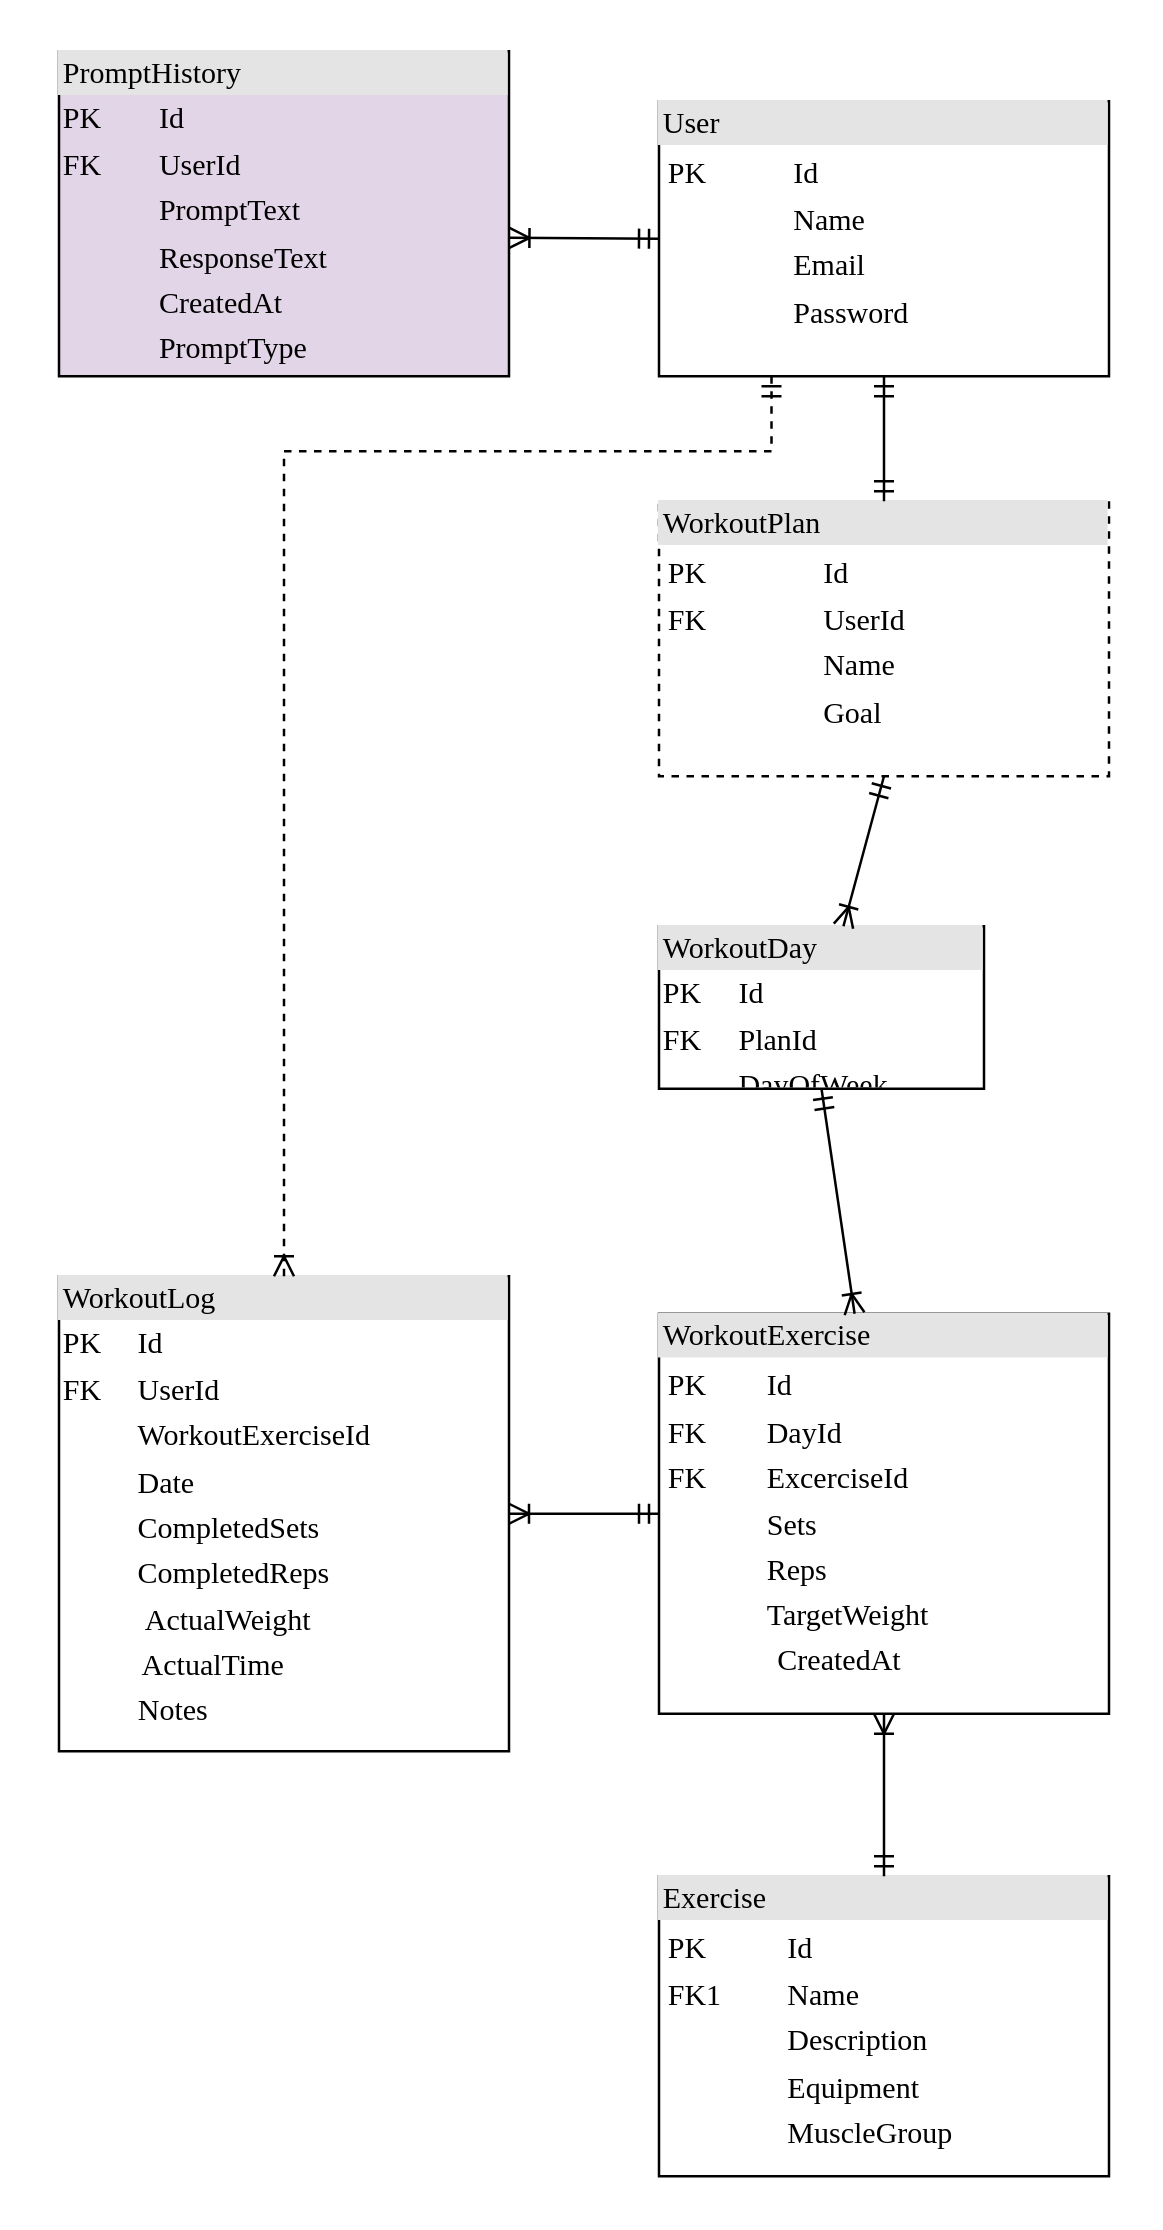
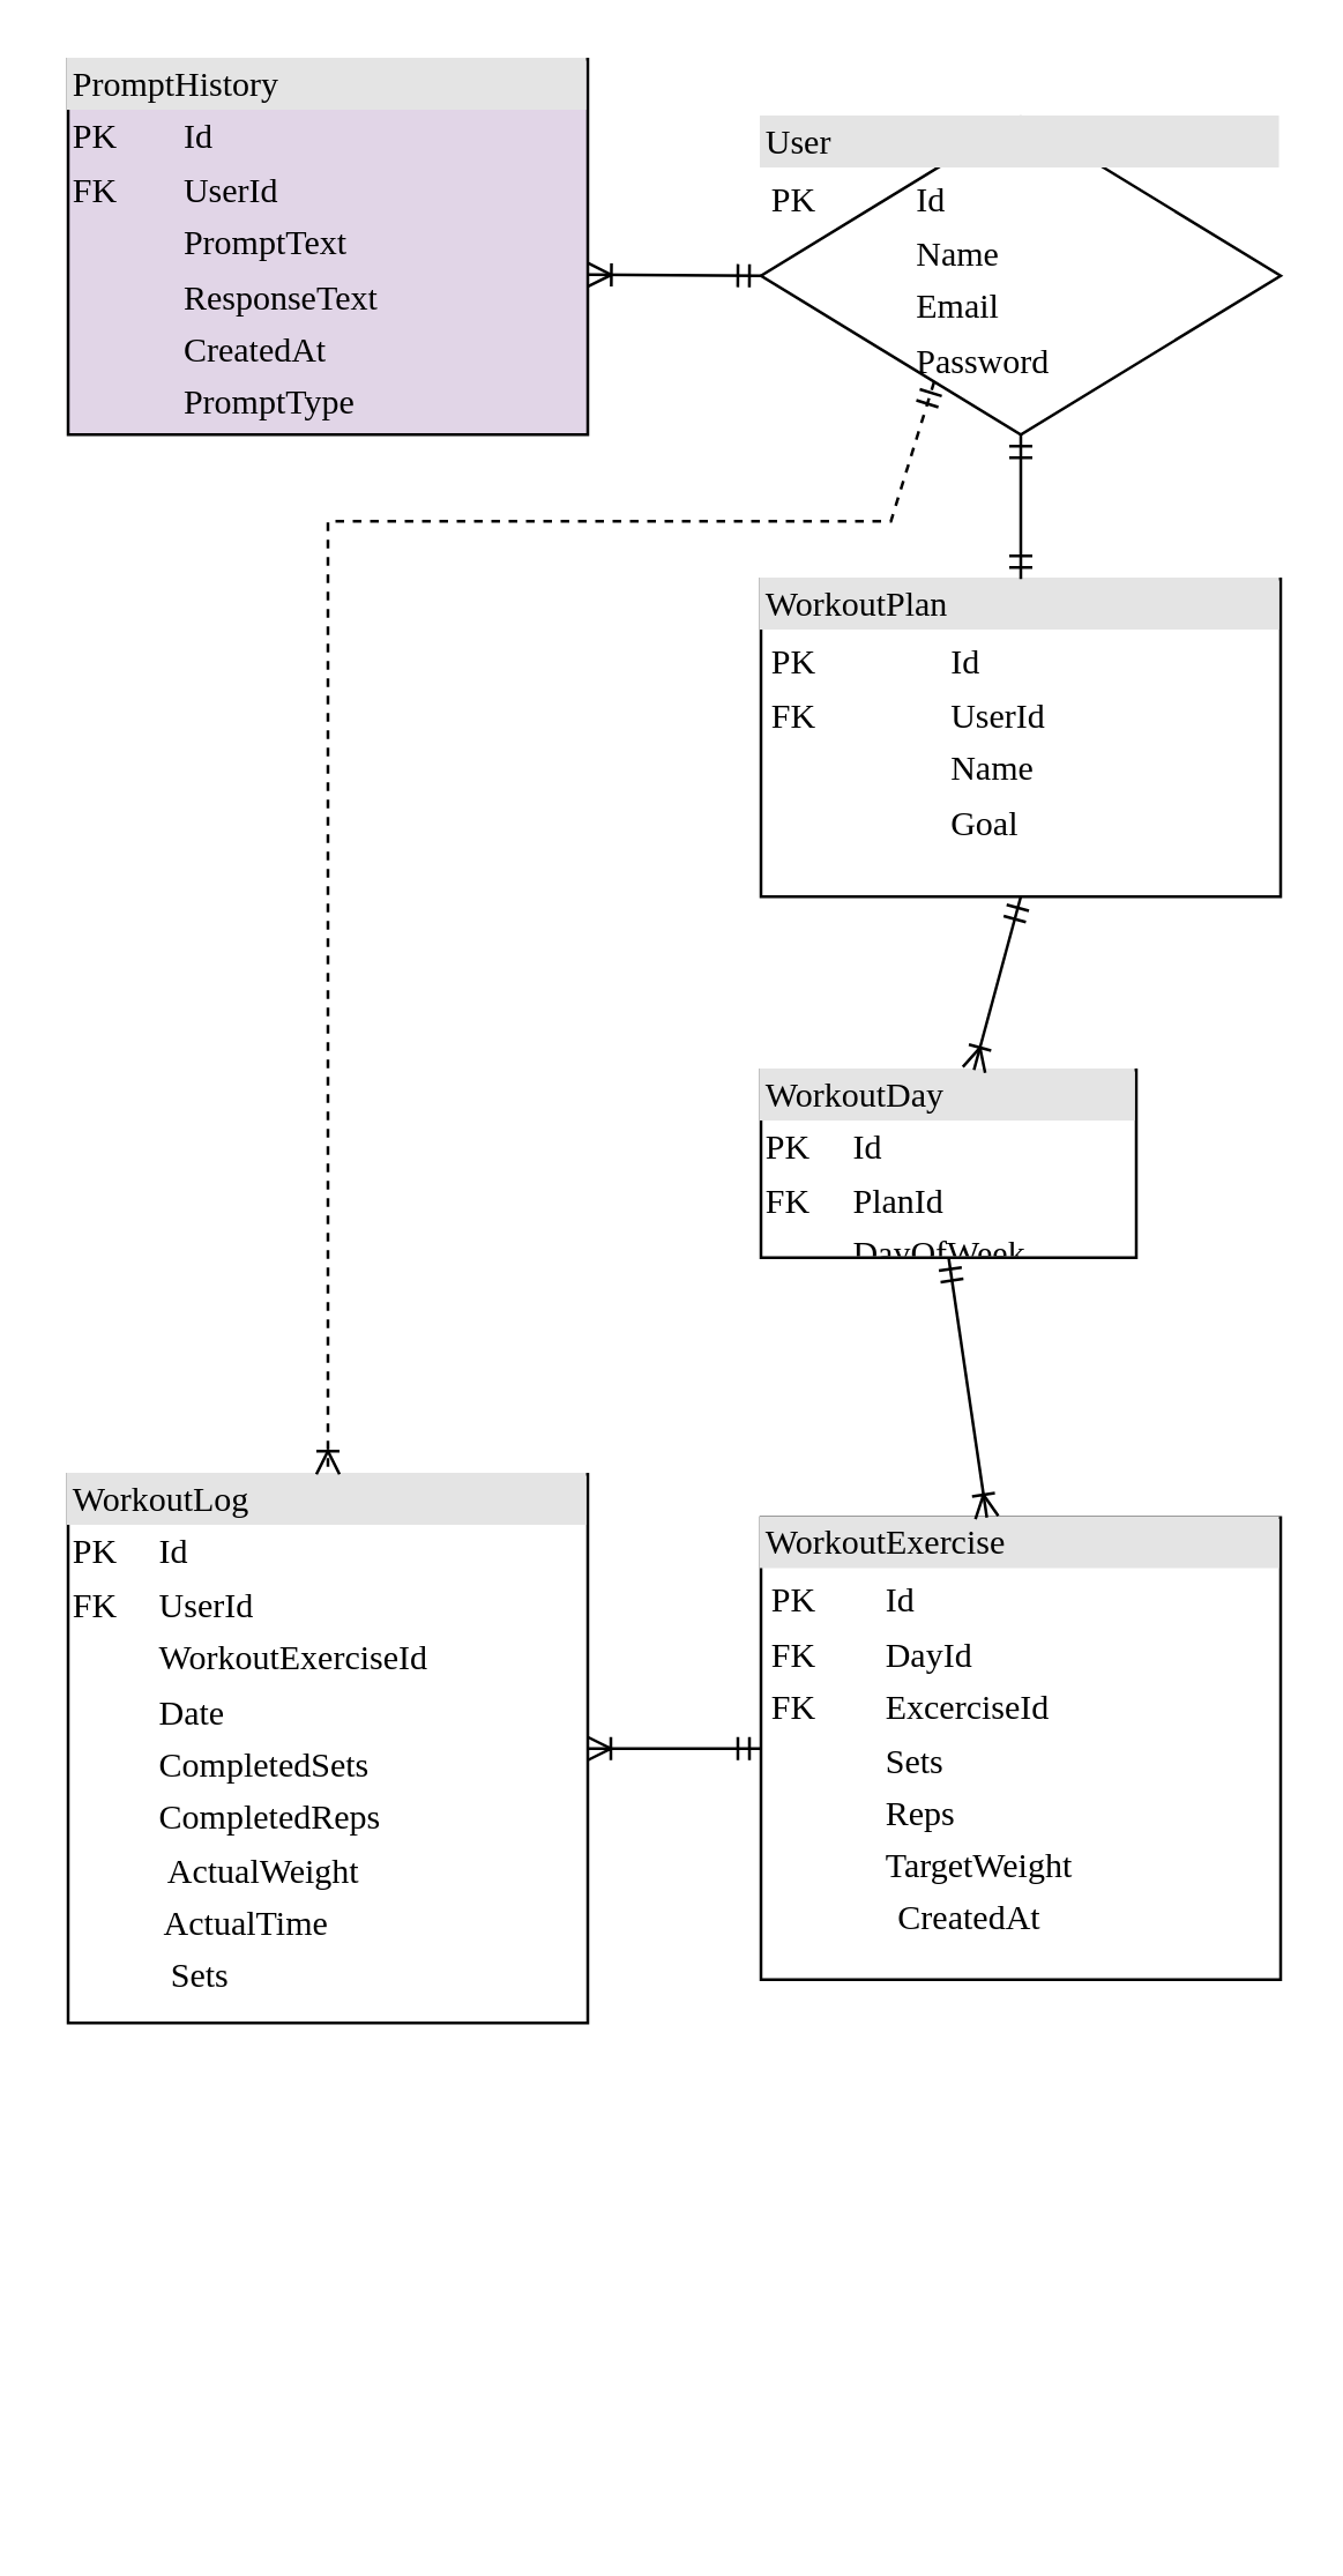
- <mxCell id="2" value="&lt;div style=&quot;box-sizing: border-box; width: 100%; background: rgb(228, 228, 228); padding: 2px;&quot;&gt;User&lt;/div&gt;&lt;table style=&quot;width:100%;font-size:1em;&quot; cellpadding=&quot;2&quot; cellspacing=&quot;0&quot;&gt;&lt;tbody&gt;&lt;tr&gt;&lt;td&gt;&lt;table style=&quot;font-size: 1em; width: 180px;&quot; cellpadding=&quot;2&quot; cellspacing=&quot;0&quot;&gt;&lt;tbody&gt;&lt;tr&gt;&lt;td&gt;PK&lt;/td&gt;&lt;td&gt;Id&lt;br&gt;&lt;/td&gt;&lt;/tr&gt;&lt;tr&gt;&lt;td&gt;&lt;/td&gt;&lt;td&gt;Name&lt;/td&gt;&lt;/tr&gt;&lt;tr&gt;&lt;td&gt;&lt;/td&gt;&lt;td&gt;Email&lt;/td&gt;&lt;/tr&gt;&lt;tr&gt;&lt;td&gt;&lt;br&gt;&lt;/td&gt;&lt;td&gt;Password&lt;br&gt;&lt;/td&gt;&lt;/tr&gt;&lt;tr&gt;&lt;td&gt;&lt;br&gt;&lt;/td&gt;&lt;td&gt;&lt;br&gt;&lt;/td&gt;&lt;/tr&gt;&lt;/tbody&gt;&lt;/table&gt;&lt;/td&gt;&lt;td&gt;&lt;/td&gt;&lt;/tr&gt;&lt;tr&gt;&lt;td&gt;&lt;/td&gt;&lt;td&gt;&lt;br&gt;&lt;br&gt;&lt;/td&gt;&lt;/tr&gt;&lt;/tbody&gt;&lt;/table&gt;" style="verticalAlign=top;align=left;overflow=fill;html=1;rounded=0;shadow=0;comic=0;labelBackgroundColor=none;strokeWidth=1;fontFamily=Verdana;fontSize=12" parent="1" vertex="1"><mxGeometry x="263" y="40" width="180" height="110" as="geometry" /></mxCell>
+ <mxCell id="2" value="&lt;div style=&quot;box-sizing: border-box; width: 100%; background: rgb(228, 228, 228); padding: 2px;&quot;&gt;User&lt;/div&gt;&lt;table style=&quot;width:100%;font-size:1em;&quot; cellpadding=&quot;2&quot; cellspacing=&quot;0&quot;&gt;&lt;tbody&gt;&lt;tr&gt;&lt;td&gt;&lt;table style=&quot;font-size: 1em; width: 180px;&quot; cellpadding=&quot;2&quot; cellspacing=&quot;0&quot;&gt;&lt;tbody&gt;&lt;tr&gt;&lt;td&gt;PK&lt;/td&gt;&lt;td&gt;Id&lt;br&gt;&lt;/td&gt;&lt;/tr&gt;&lt;tr&gt;&lt;td&gt;&lt;/td&gt;&lt;td&gt;Name&lt;/td&gt;&lt;/tr&gt;&lt;tr&gt;&lt;td&gt;&lt;/td&gt;&lt;td&gt;Email&lt;/td&gt;&lt;/tr&gt;&lt;tr&gt;&lt;td&gt;&lt;br&gt;&lt;/td&gt;&lt;td&gt;Password&lt;br&gt;&lt;/td&gt;&lt;/tr&gt;&lt;tr&gt;&lt;td&gt;&lt;br&gt;&lt;/td&gt;&lt;td&gt;&lt;br&gt;&lt;/td&gt;&lt;/tr&gt;&lt;/tbody&gt;&lt;/table&gt;&lt;/td&gt;&lt;td&gt;&lt;/td&gt;&lt;/tr&gt;&lt;tr&gt;&lt;td&gt;&lt;/td&gt;&lt;td&gt;&lt;br&gt;&lt;br&gt;&lt;/td&gt;&lt;/tr&gt;&lt;/tbody&gt;&lt;/table&gt;" style="rhombus;verticalAlign=top;align=left;overflow=fill;html=1;shadow=0;comic=0;labelBackgroundColor=none;strokeWidth=1;fontFamily=Verdana;fontSize=12;" parent="1" vertex="1"><mxGeometry x="263" y="40" width="180" height="110" as="geometry" /></mxCell>
- <mxCell id="6" value="&lt;div style=&quot;box-sizing: border-box; width: 100%; background: rgb(228, 228, 228); padding: 2px;&quot;&gt;WorkoutPlan&lt;/div&gt;&lt;table style=&quot;font-size: 1em; width: 188px;&quot; cellpadding=&quot;2&quot; cellspacing=&quot;0&quot;&gt;&lt;tbody&gt;&lt;tr&gt;&lt;td&gt;&lt;table style=&quot;font-size: 1em; width: 180px;&quot; cellpadding=&quot;2&quot; cellspacing=&quot;0&quot;&gt;&lt;tbody&gt;&lt;tr&gt;&lt;td&gt;PK&lt;/td&gt;&lt;td&gt;Id&lt;br&gt;&lt;/td&gt;&lt;/tr&gt;&lt;tr&gt;&lt;td&gt;FK&lt;/td&gt;&lt;td&gt;UserId&lt;/td&gt;&lt;/tr&gt;&lt;tr&gt;&lt;td&gt;&lt;/td&gt;&lt;td&gt;Name&lt;/td&gt;&lt;/tr&gt;&lt;tr&gt;&lt;td&gt;&lt;br&gt;&lt;/td&gt;&lt;td&gt;Goal&lt;/td&gt;&lt;/tr&gt;&lt;/tbody&gt;&lt;/table&gt;&lt;/td&gt;&lt;/tr&gt;&lt;/tbody&gt;&lt;/table&gt;" style="verticalAlign=top;align=left;overflow=fill;html=1;rounded=0;shadow=0;comic=0;labelBackgroundColor=none;strokeWidth=1;fontFamily=Verdana;fontSize=12;dashed=1;" parent="1" vertex="1"><mxGeometry x="263" y="200" width="180" height="110" as="geometry" /></mxCell>
+ <mxCell id="6" value="&lt;div style=&quot;box-sizing: border-box; width: 100%; background: rgb(228, 228, 228); padding: 2px;&quot;&gt;WorkoutPlan&lt;/div&gt;&lt;table style=&quot;font-size: 1em; width: 188px;&quot; cellpadding=&quot;2&quot; cellspacing=&quot;0&quot;&gt;&lt;tbody&gt;&lt;tr&gt;&lt;td&gt;&lt;table style=&quot;font-size: 1em; width: 180px;&quot; cellpadding=&quot;2&quot; cellspacing=&quot;0&quot;&gt;&lt;tbody&gt;&lt;tr&gt;&lt;td&gt;PK&lt;/td&gt;&lt;td&gt;Id&lt;br&gt;&lt;/td&gt;&lt;/tr&gt;&lt;tr&gt;&lt;td&gt;FK&lt;/td&gt;&lt;td&gt;UserId&lt;/td&gt;&lt;/tr&gt;&lt;tr&gt;&lt;td&gt;&lt;/td&gt;&lt;td&gt;Name&lt;/td&gt;&lt;/tr&gt;&lt;tr&gt;&lt;td&gt;&lt;br&gt;&lt;/td&gt;&lt;td&gt;Goal&lt;/td&gt;&lt;/tr&gt;&lt;/tbody&gt;&lt;/table&gt;&lt;/td&gt;&lt;/tr&gt;&lt;/tbody&gt;&lt;/table&gt;" style="verticalAlign=top;align=left;overflow=fill;html=1;rounded=0;shadow=0;comic=0;labelBackgroundColor=none;strokeWidth=1;fontFamily=Verdana;fontSize=12" parent="1" vertex="1"><mxGeometry x="263" y="200" width="180" height="110" as="geometry" /></mxCell>
- <mxCell id="18" value="&lt;font face=&quot;Verdana&quot;&gt;Notes&lt;/font&gt;" style="text;html=1;align=center;verticalAlign=middle;whiteSpace=wrap;rounded=0;" vertex="1" parent="1"><mxGeometry x="20" y="669" width="98" height="30" as="geometry" /></mxCell>
+ <mxCell id="18" value="&lt;font face=&quot;Verdana&quot;&gt;Sets&lt;/font&gt;" style="text;html=1;align=center;verticalAlign=middle;whiteSpace=wrap;rounded=0;" vertex="1" parent="1"><mxGeometry x="20" y="669" width="98" height="30" as="geometry" /></mxCell>
- <mxCell id="11" value="" style="fontSize=12;html=1;endArrow=ERoneToMany;startArrow=ERmandOne;rounded=0;exitX=0.5;exitY=0;exitDx=0;exitDy=0;entryX=0.5;entryY=1;entryDx=0;entryDy=0;" edge="1" parent="1" source="4" target="5"><mxGeometry width="100" height="100" relative="1" as="geometry"><mxPoint x="413" y="500" as="sourcePoint" /><mxPoint x="413" y="560" as="targetPoint" /></mxGeometry></mxCell>
- <mxCell id="4" value="&lt;div style=&quot;box-sizing: border-box; width: 100%; background: rgb(228, 228, 228); padding: 2px;&quot;&gt;Exercise&lt;/div&gt;&lt;table style=&quot;width: 100% ; font-size: 1em&quot; cellpadding=&quot;2&quot; cellspacing=&quot;0&quot;&gt;&lt;tbody&gt;&lt;tr&gt;&lt;td&gt;&lt;table style=&quot;font-size: 1em; width: 180px;&quot; cellpadding=&quot;2&quot; cellspacing=&quot;0&quot;&gt;&lt;tbody&gt;&lt;tr&gt;&lt;td&gt;PK&lt;/td&gt;&lt;td&gt;Id&lt;/td&gt;&lt;/tr&gt;&lt;tr&gt;&lt;td&gt;FK1&lt;/td&gt;&lt;td&gt;Name&lt;/td&gt;&lt;/tr&gt;&lt;tr&gt;&lt;td&gt;&lt;/td&gt;&lt;td&gt;Description&lt;/td&gt;&lt;/tr&gt;&lt;tr&gt;&lt;td&gt;&lt;br&gt;&lt;/td&gt;&lt;td&gt;Equipment&lt;br&gt;&lt;/td&gt;&lt;/tr&gt;&lt;tr&gt;&lt;td&gt;&lt;br&gt;&lt;/td&gt;&lt;td&gt;MuscleGroup&lt;br&gt;&lt;/td&gt;&lt;/tr&gt;&lt;tr&gt;&lt;td&gt;&lt;br&gt;&lt;/td&gt;&lt;td&gt;&lt;br&gt;&lt;/td&gt;&lt;/tr&gt;&lt;/tbody&gt;&lt;/table&gt;&lt;/td&gt;&lt;td&gt;&lt;br&gt;&lt;/td&gt;&lt;/tr&gt;&lt;/tbody&gt;&lt;/table&gt;" style="verticalAlign=top;align=left;overflow=fill;html=1;rounded=0;shadow=0;comic=0;labelBackgroundColor=none;strokeWidth=1;fontFamily=Verdana;fontSize=12" parent="1" vertex="1"><mxGeometry x="263" y="750" width="180" height="120" as="geometry" /></mxCell>
